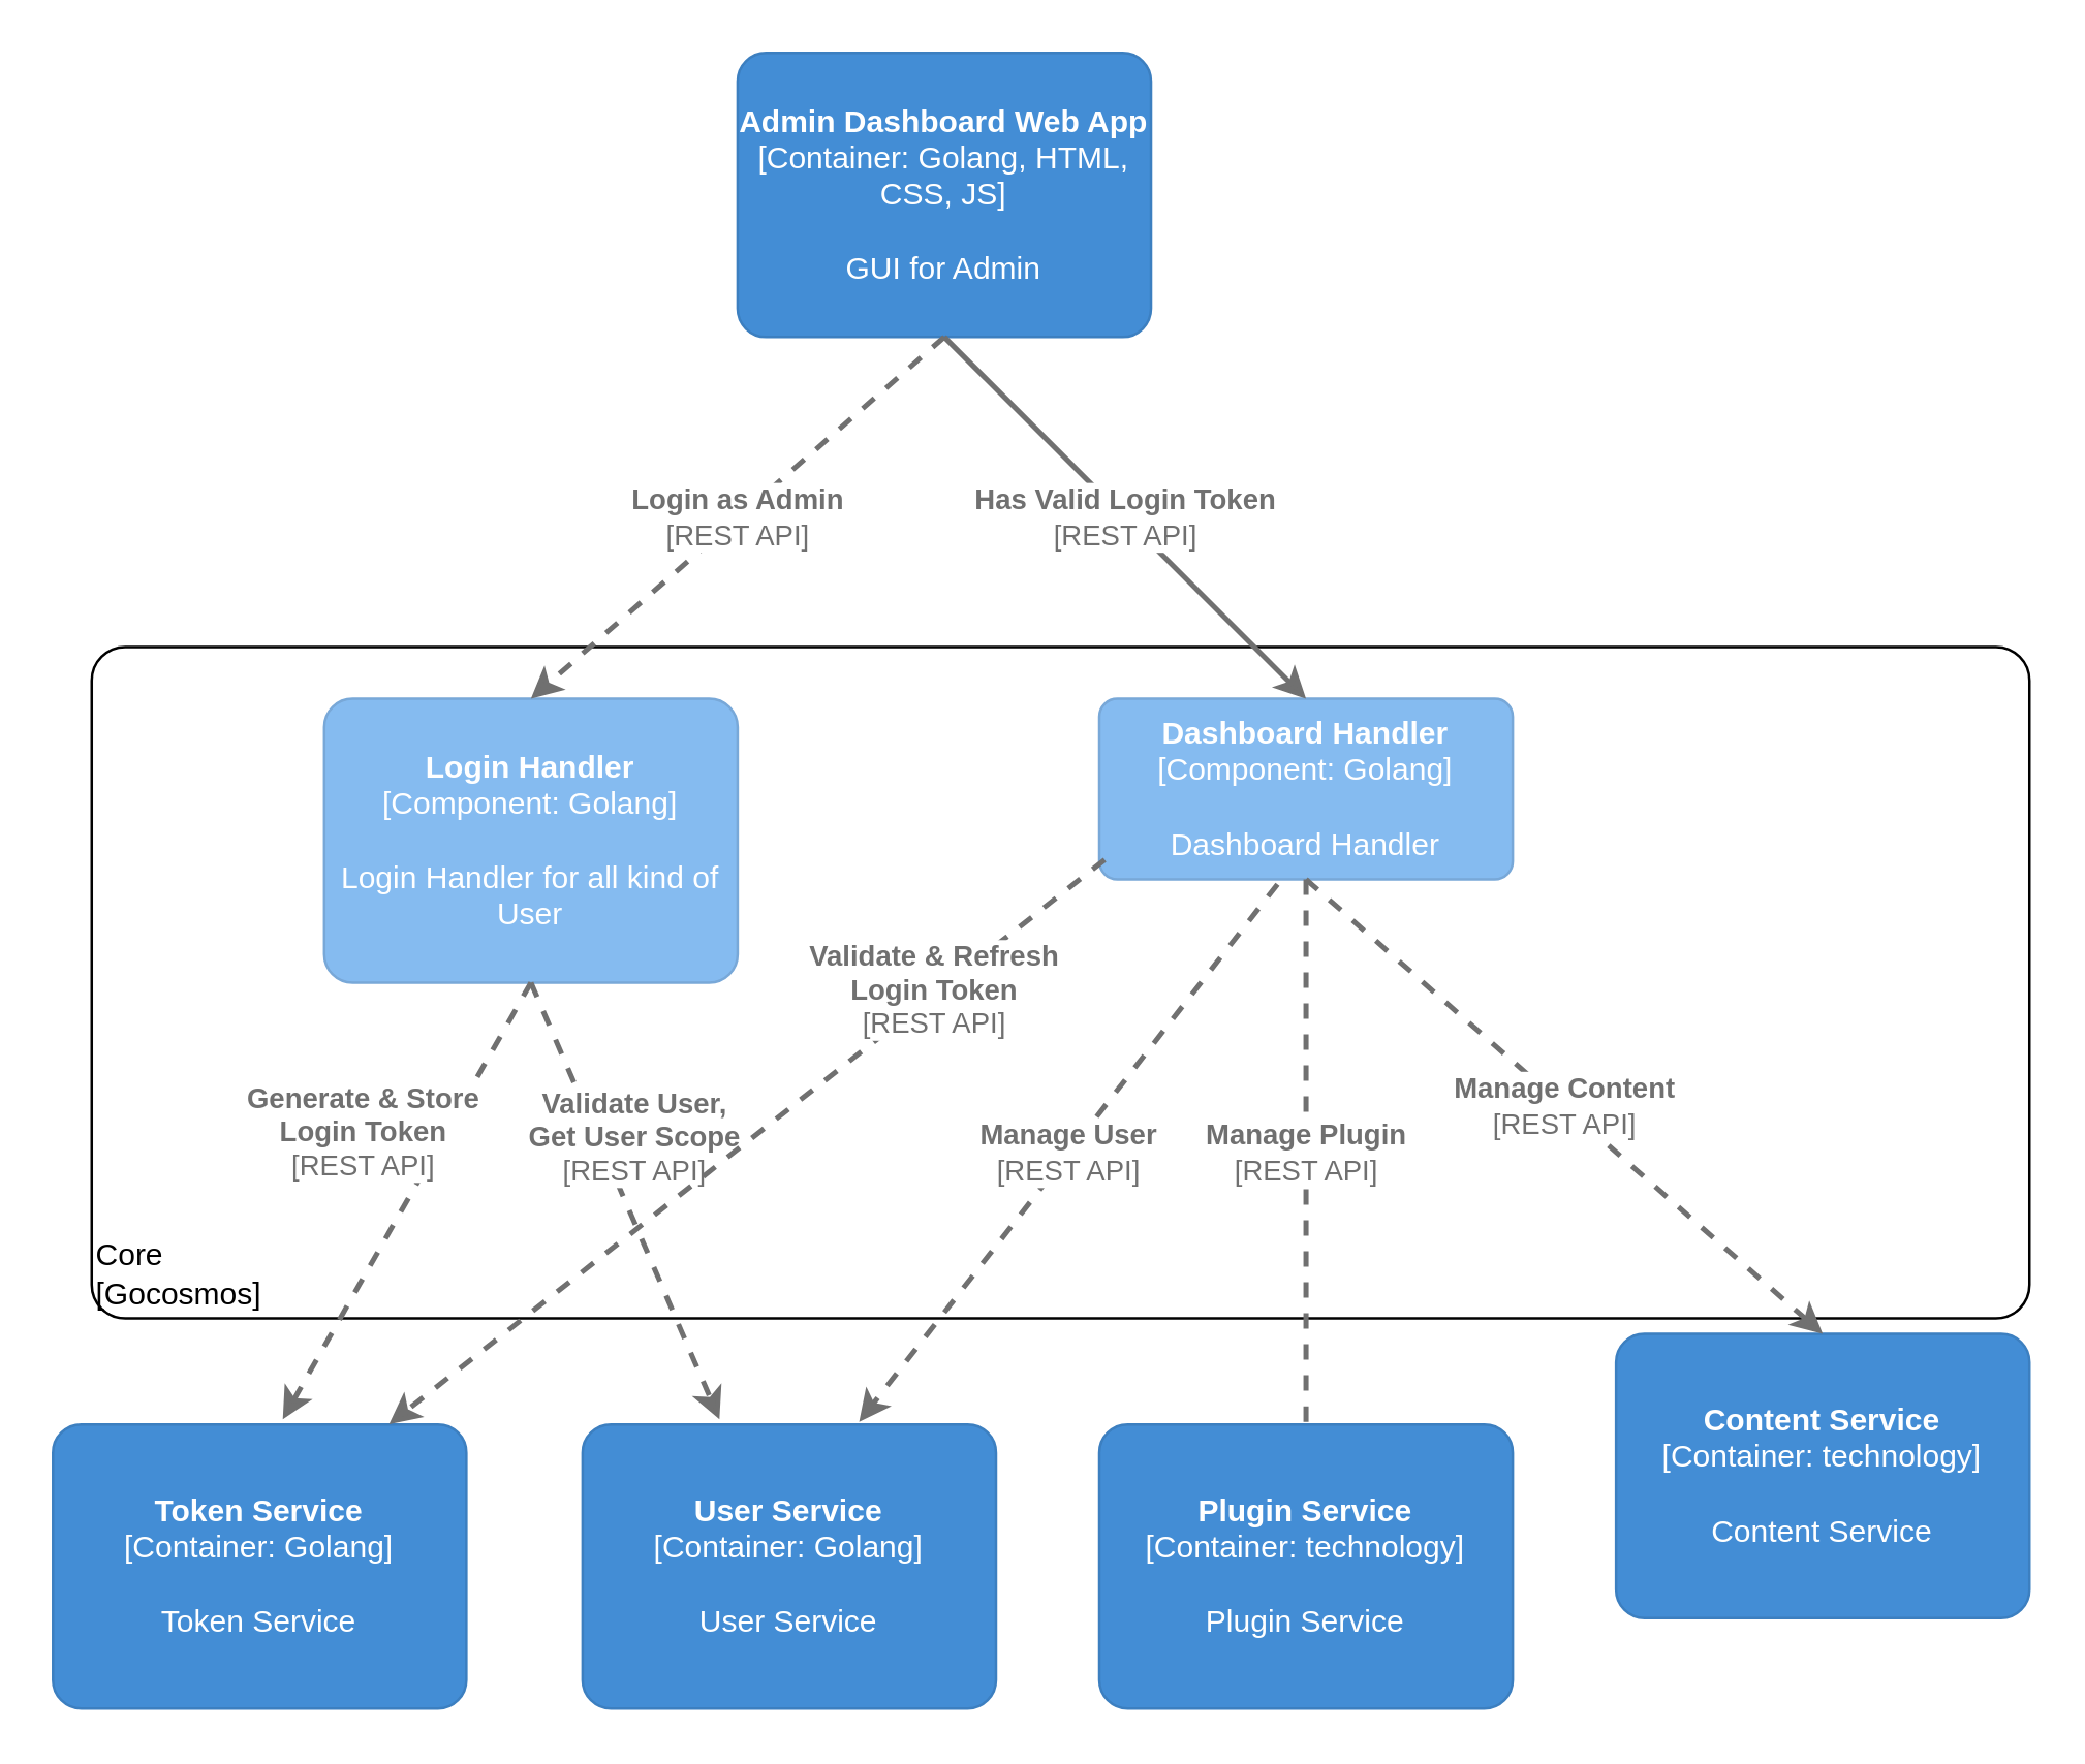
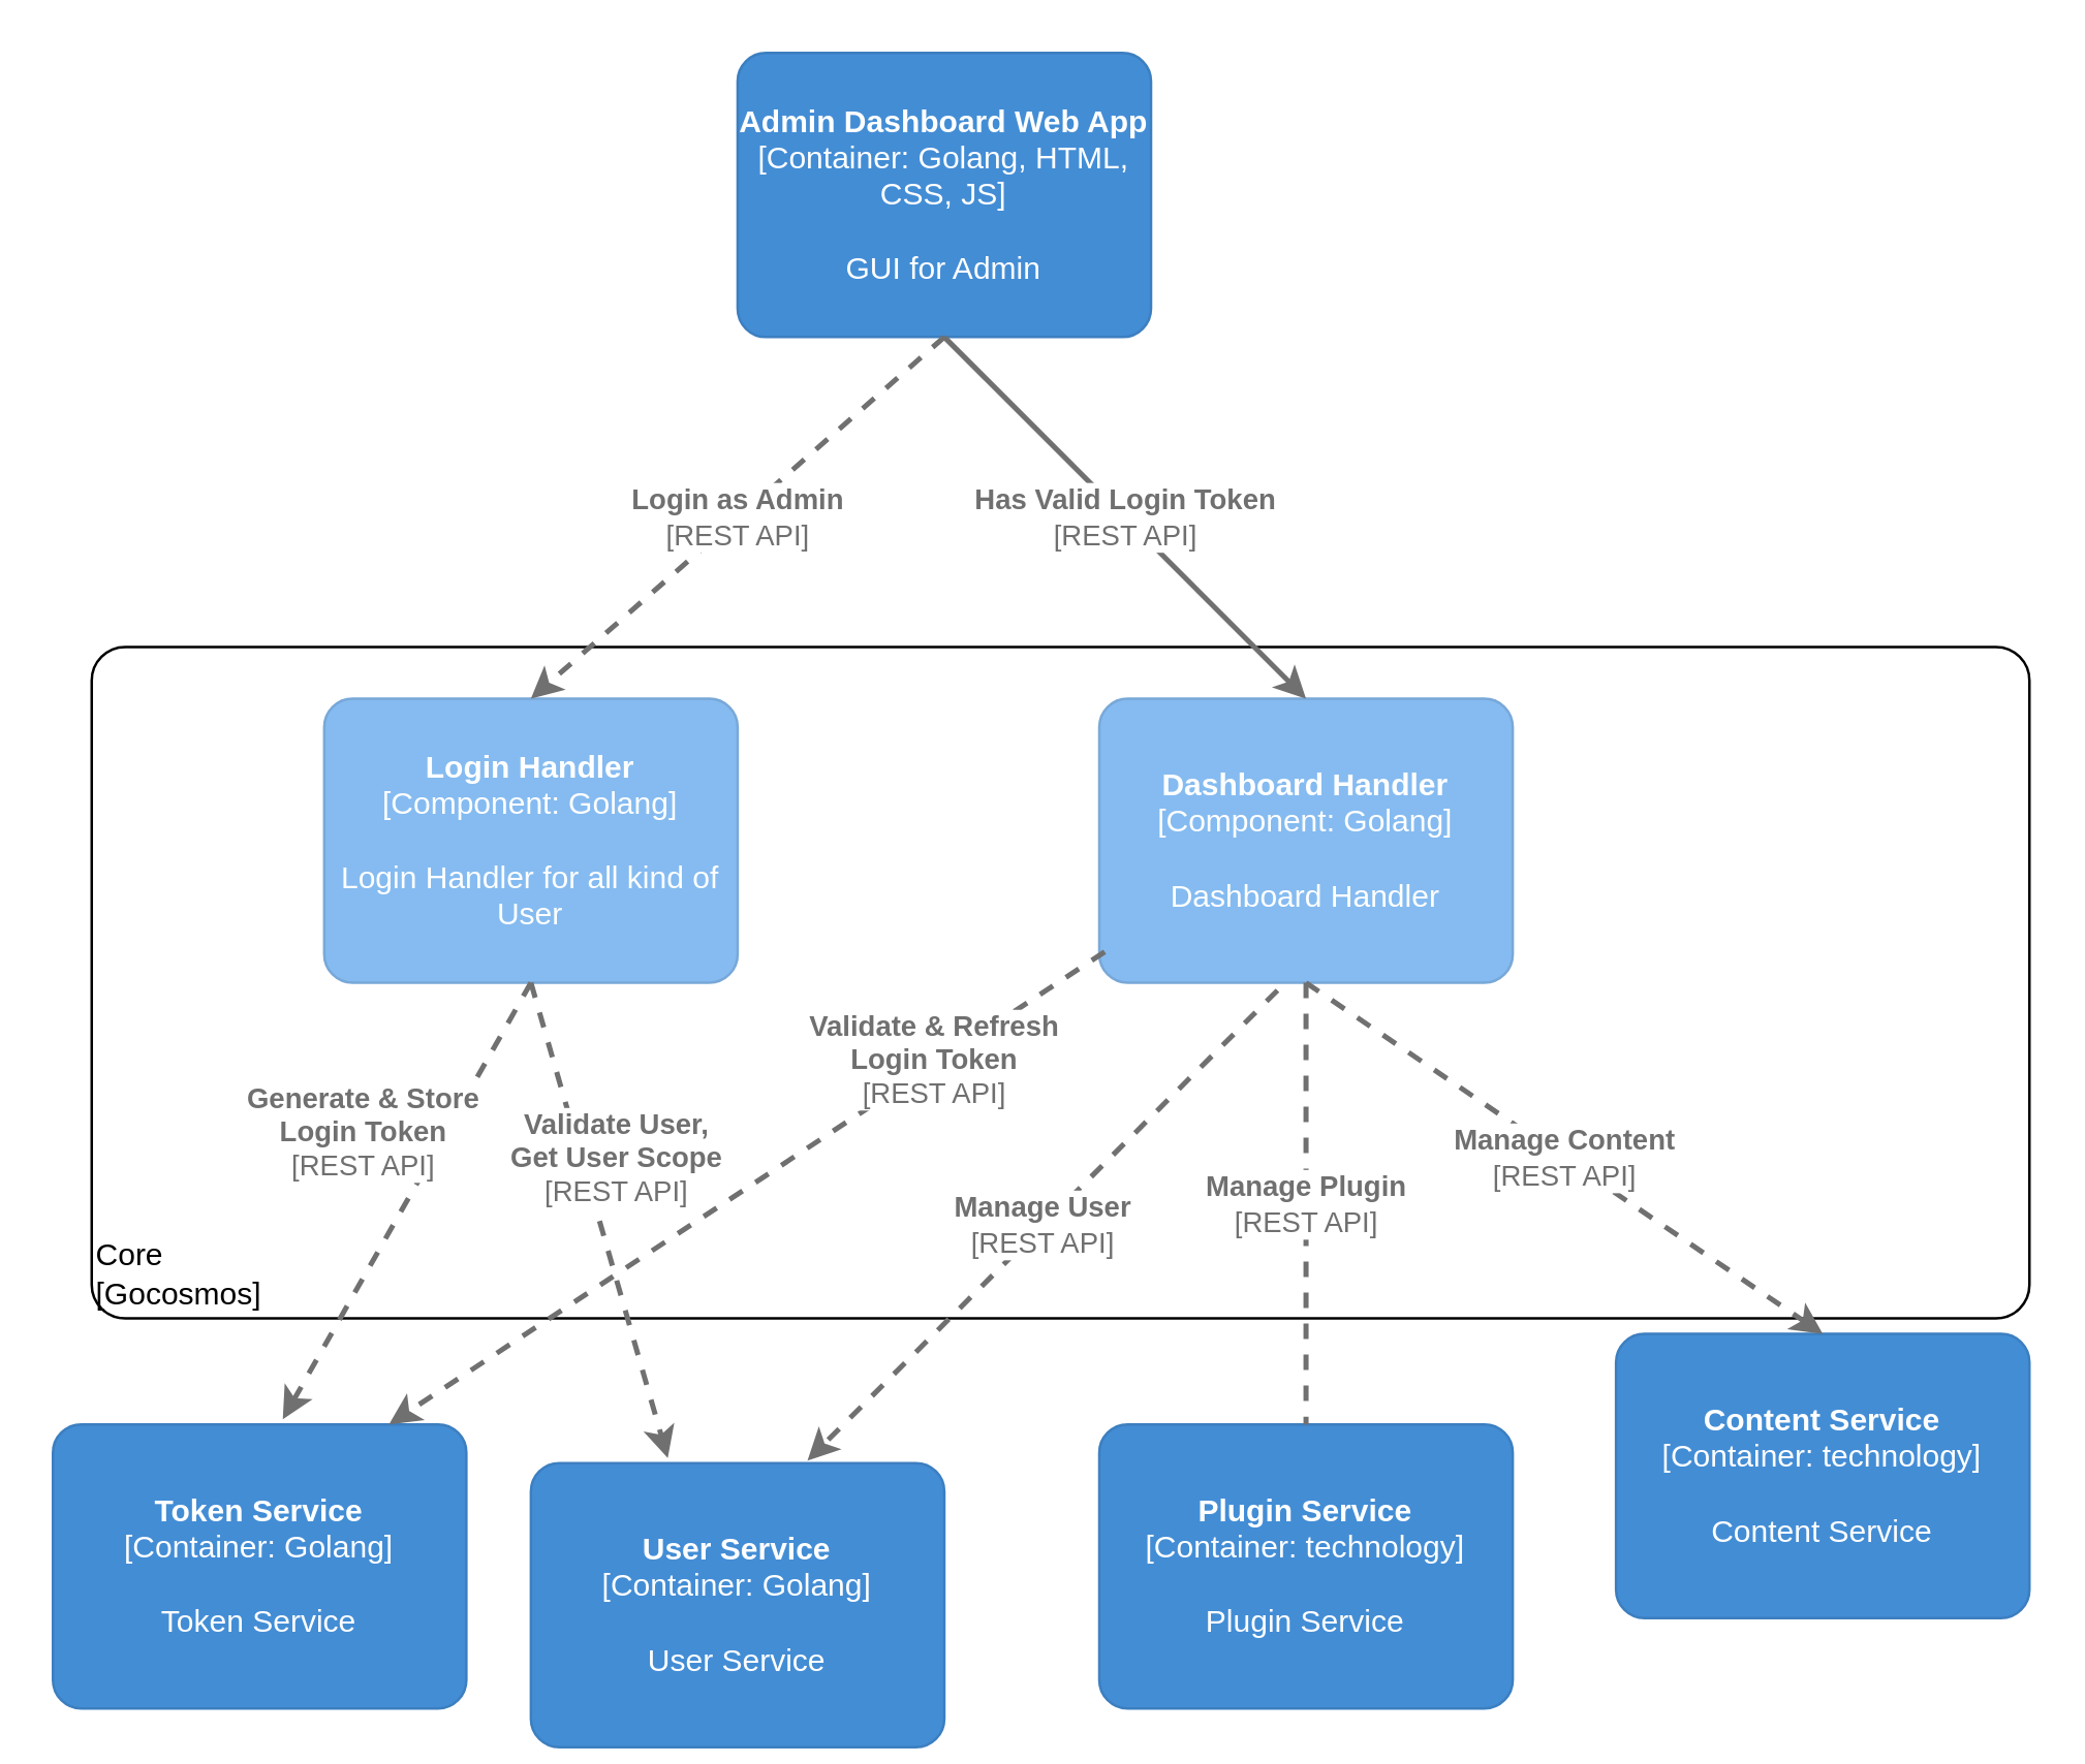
- <mxCell id="5" value="&lt;b&gt;Dashboard Handler&lt;/b&gt;&lt;div&gt;[Component: Golang]&lt;/div&gt;&lt;br&gt;&lt;div&gt;Dashboard Handler&lt;/div&gt;" style="rounded=1;whiteSpace=wrap;html=1;labelBackgroundColor=none;fillColor=#85BBF0;fontColor=#ffffff;align=center;arcSize=10;strokeColor=#78A8D8;metaEdit=1;metaData={&quot;c4Type&quot;:{&quot;editable&quot;:false}};points=[[0.25,0,0],[0.5,0,0],[0.75,0,0],[1,0.25,0],[1,0.5,0],[1,0.75,0],[0.75,1,0],[0.5,1,0],[0.25,1,0],[0,0.75,0],[0,0.5,0],[0,0.25,0]];" parent="1" vertex="1"><mxGeometry x="425" y="270" width="160" height="70" as="geometry" /></mxCell>
+ <mxCell id="5" value="&lt;b&gt;Dashboard Handler&lt;/b&gt;&lt;div&gt;[Component: Golang]&lt;/div&gt;&lt;br&gt;&lt;div&gt;Dashboard Handler&lt;/div&gt;" style="rounded=1;whiteSpace=wrap;html=1;labelBackgroundColor=none;fillColor=#85BBF0;fontColor=#ffffff;align=center;arcSize=10;strokeColor=#78A8D8;metaEdit=1;metaData={&quot;c4Type&quot;:{&quot;editable&quot;:false}};points=[[0.25,0,0],[0.5,0,0],[0.75,0,0],[1,0.25,0],[1,0.5,0],[1,0.75,0],[0.75,1,0],[0.5,1,0],[0.25,1,0],[0,0.75,0],[0,0.5,0],[0,0.25,0]];" parent="1" vertex="1"><mxGeometry x="425" y="270" width="160" height="110.0" as="geometry" /></mxCell>
- <mxCell id="9" value="&lt;b&gt;User Service&lt;/b&gt;&lt;div&gt;[Container: Golang]&lt;/div&gt;&lt;br&gt;&lt;div&gt;User Service&lt;/div&gt;" style="rounded=1;whiteSpace=wrap;html=1;labelBackgroundColor=none;fillColor=#438DD5;fontColor=#ffffff;align=center;arcSize=10;strokeColor=#3C7FC0;metaEdit=1;metaData={&quot;c4Type&quot;:{&quot;editable&quot;:false}};points=[[0.25,0,0],[0.5,0,0],[0.75,0,0],[1,0.25,0],[1,0.5,0],[1,0.75,0],[0.75,1,0],[0.5,1,0],[0.25,1,0],[0,0.75,0],[0,0.5,0],[0,0.25,0]];" parent="1" vertex="1"><mxGeometry x="225" y="551" width="160" height="110.0" as="geometry" /></mxCell>
+ <mxCell id="9" value="&lt;b&gt;User Service&lt;/b&gt;&lt;div&gt;[Container: Golang]&lt;/div&gt;&lt;br&gt;&lt;div&gt;User Service&lt;/div&gt;" style="rounded=1;whiteSpace=wrap;html=1;labelBackgroundColor=none;fillColor=#438DD5;fontColor=#ffffff;align=center;arcSize=10;strokeColor=#3C7FC0;metaEdit=1;metaData={&quot;c4Type&quot;:{&quot;editable&quot;:false}};points=[[0.25,0,0],[0.5,0,0],[0.75,0,0],[1,0.25,0],[1,0.5,0],[1,0.75,0],[0.75,1,0],[0.5,1,0],[0.25,1,0],[0,0.75,0],[0,0.5,0],[0,0.25,0]];" parent="1" vertex="1"><mxGeometry x="205" y="566" width="160" height="110.0" as="geometry" /></mxCell>
